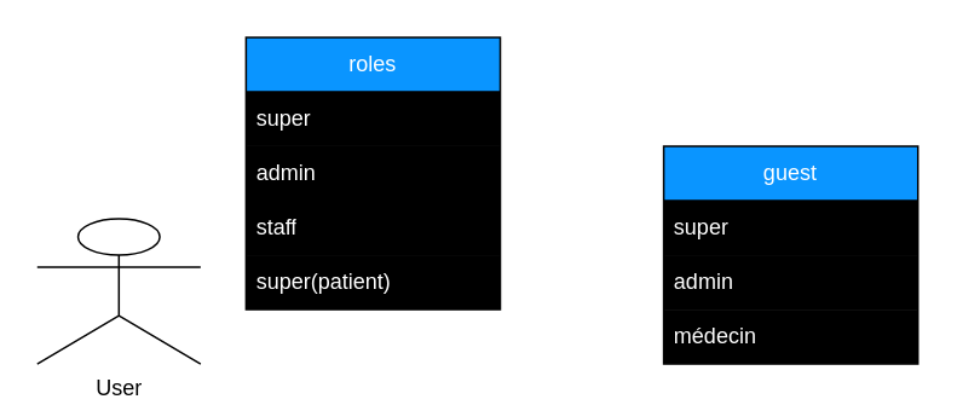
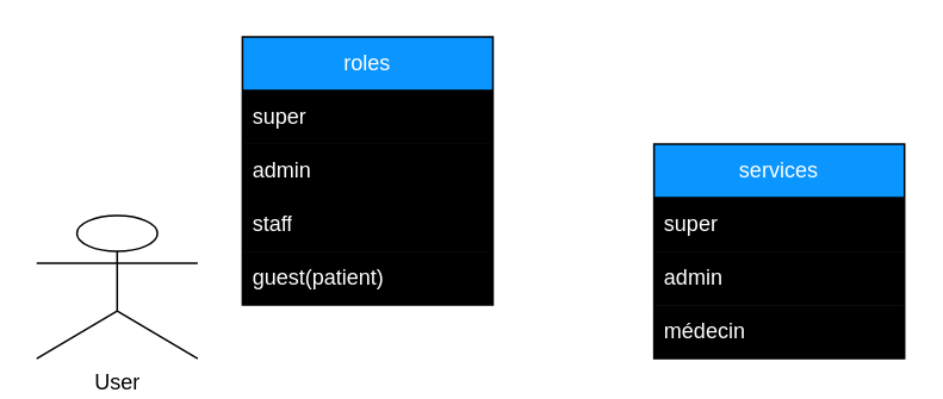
- <mxCell id="8" value="&lt;font color=&quot;#ffffff&quot;&gt;guest&lt;/font&gt;" style="swimlane;fontStyle=0;childLayout=stackLayout;horizontal=1;startSize=30;horizontalStack=0;resizeParent=1;resizeParentMax=0;resizeLast=0;collapsible=1;marginBottom=0;whiteSpace=wrap;html=1;fillColor=#0A95FF;strokeColor=#000000;" vertex="1" parent="1"><mxGeometry x="365" y="80" width="140" height="120" as="geometry" /></mxCell>
+ <mxCell id="8" value="&lt;font color=&quot;#ffffff&quot;&gt;services&lt;/font&gt;" style="swimlane;fontStyle=0;childLayout=stackLayout;horizontal=1;startSize=30;horizontalStack=0;resizeParent=1;resizeParentMax=0;resizeLast=0;collapsible=1;marginBottom=0;whiteSpace=wrap;html=1;fillColor=#0A95FF;strokeColor=#000000;" vertex="1" parent="1"><mxGeometry x="365" y="80" width="140" height="120" as="geometry" /></mxCell>
- <mxCell id="7" value="&lt;font color=&quot;#ffffff&quot;&gt;super(patient)&lt;/font&gt;" style="text;strokeColor=none;fillColor=#000000;align=left;verticalAlign=middle;spacingLeft=4;spacingRight=4;overflow=hidden;points=[[0,0.5],[1,0.5]];portConstraint=eastwest;rotatable=0;whiteSpace=wrap;html=1;" vertex="1" parent="3"><mxGeometry y="120" width="140" height="30" as="geometry" /></mxCell>
+ <mxCell id="7" value="&lt;font color=&quot;#ffffff&quot;&gt;guest(patient)&lt;/font&gt;" style="text;strokeColor=none;fillColor=#000000;align=left;verticalAlign=middle;spacingLeft=4;spacingRight=4;overflow=hidden;points=[[0,0.5],[1,0.5]];portConstraint=eastwest;rotatable=0;whiteSpace=wrap;html=1;" vertex="1" parent="3"><mxGeometry y="120" width="140" height="30" as="geometry" /></mxCell>
